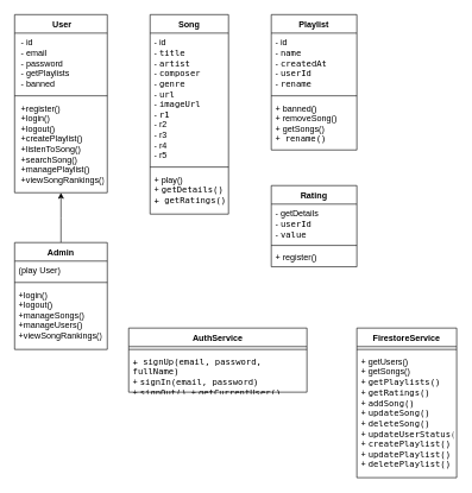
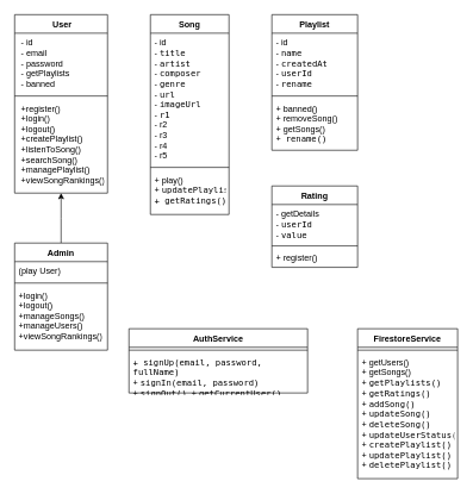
- <mxCell id="14" value="+&amp;nbsp;play()&lt;div&gt;+&amp;nbsp;&lt;code style=&quot;background-color: transparent; color: light-dark(rgb(0, 0, 0), rgb(255, 255, 255));&quot;&gt;getDetails()&lt;/code&gt;&lt;/div&gt;&lt;div&gt;&lt;code style=&quot;background-color: transparent; color: light-dark(rgb(0, 0, 0), rgb(255, 255, 255));&quot;&gt;+&amp;nbsp;getRatings()&lt;/code&gt;&lt;/div&gt;" style="text;strokeColor=none;fillColor=none;align=left;verticalAlign=top;spacingLeft=4;spacingRight=4;overflow=hidden;rotatable=0;points=[[0,0.5],[1,0.5]];portConstraint=eastwest;whiteSpace=wrap;html=1;" vertex="1" parent="11"><mxGeometry y="218" width="110" height="62" as="geometry" /></mxCell>
+ <mxCell id="14" value="+&amp;nbsp;play()&lt;div&gt;+&amp;nbsp;&lt;code style=&quot;background-color: transparent; color: light-dark(rgb(0, 0, 0), rgb(255, 255, 255));&quot;&gt;updatePlaylist()&lt;/code&gt;&lt;/div&gt;&lt;div&gt;&lt;code style=&quot;background-color: transparent; color: light-dark(rgb(0, 0, 0), rgb(255, 255, 255));&quot;&gt;+&amp;nbsp;getRatings()&lt;/code&gt;&lt;/div&gt;" style="text;strokeColor=none;fillColor=none;align=left;verticalAlign=top;spacingLeft=4;spacingRight=4;overflow=hidden;rotatable=0;points=[[0,0.5],[1,0.5]];portConstraint=eastwest;whiteSpace=wrap;html=1;" vertex="1" parent="11"><mxGeometry y="218" width="110" height="62" as="geometry" /></mxCell>
